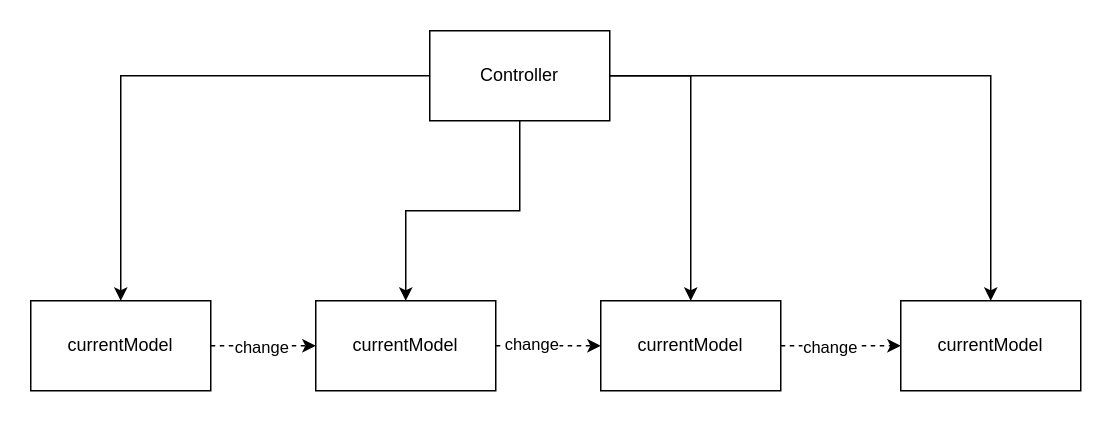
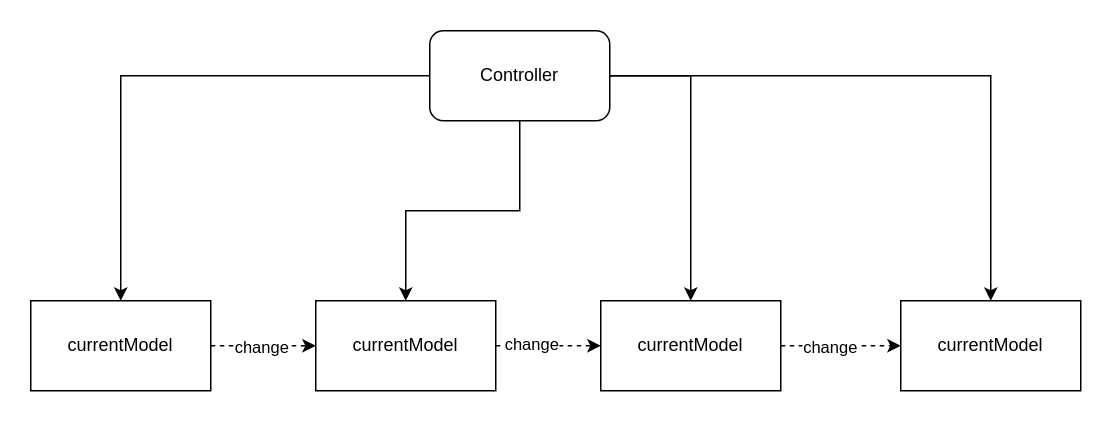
- <mxCell id="5" value="Controller" style="rounded=0;whiteSpace=wrap;html=1;" vertex="1" parent="1"><mxGeometry x="286" y="20" width="120" height="60" as="geometry" /></mxCell>
+ <mxCell id="5" value="Controller" style="whiteSpace=wrap;html=1;rounded=1;" vertex="1" parent="1"><mxGeometry x="286" y="20" width="120" height="60" as="geometry" /></mxCell>
